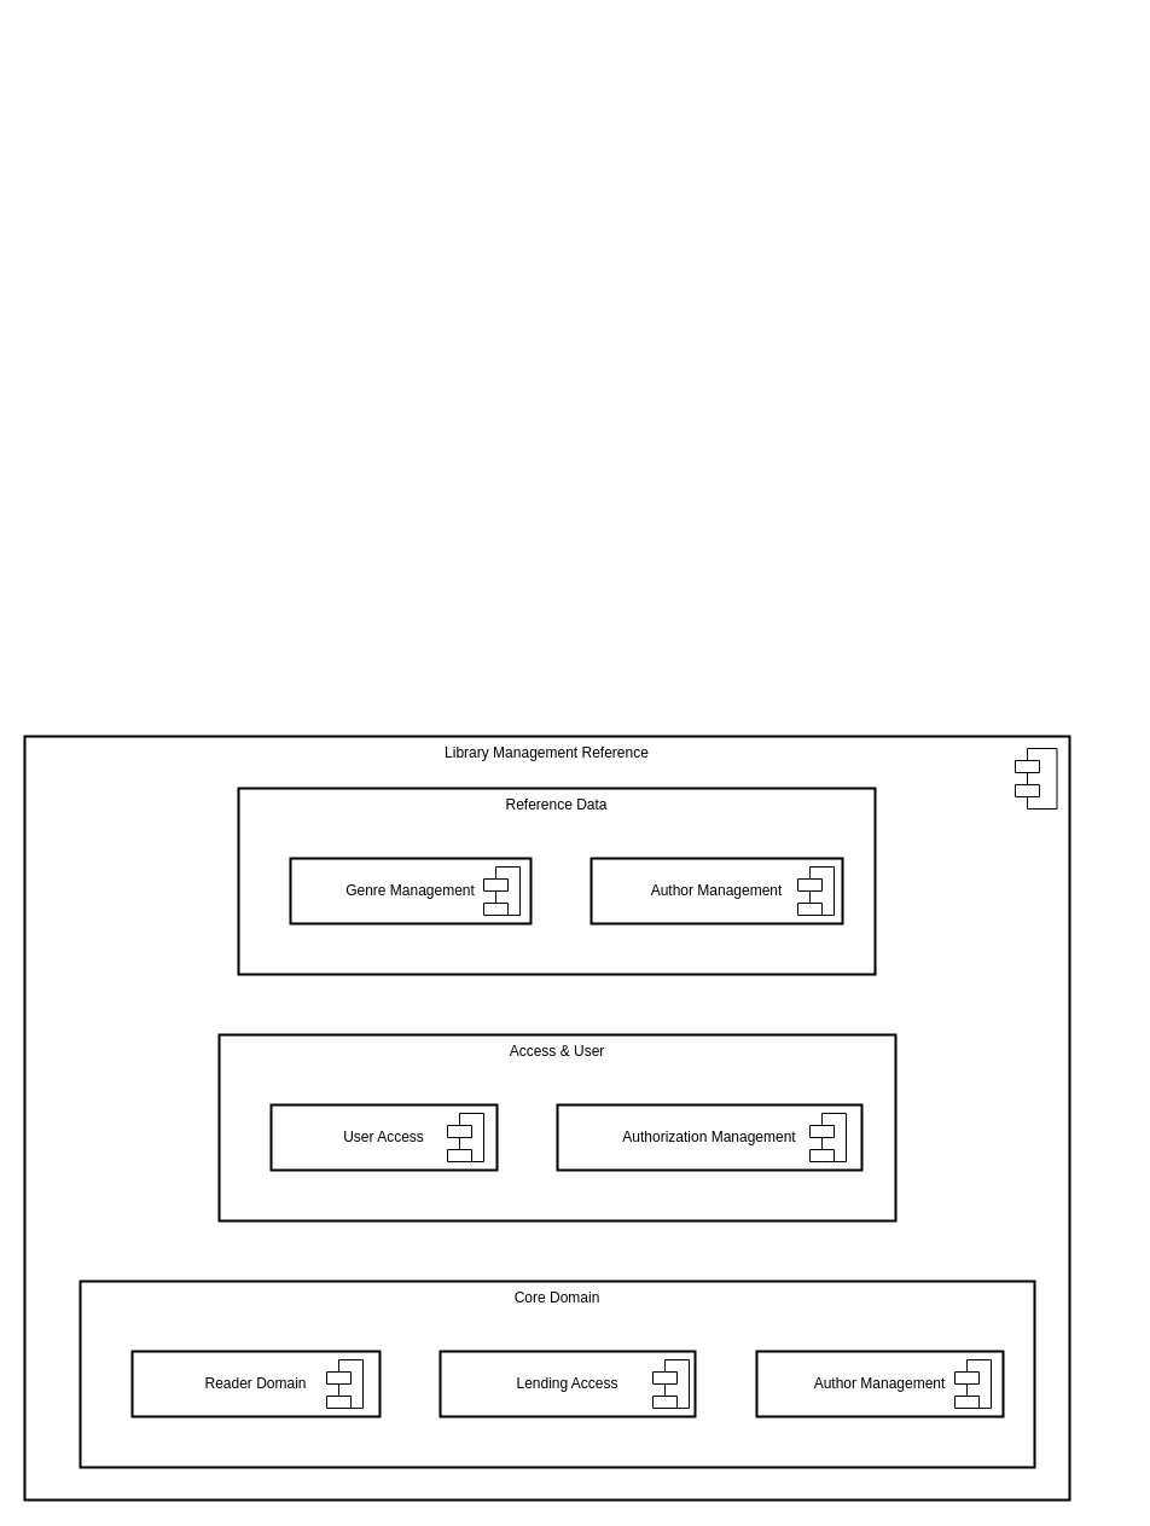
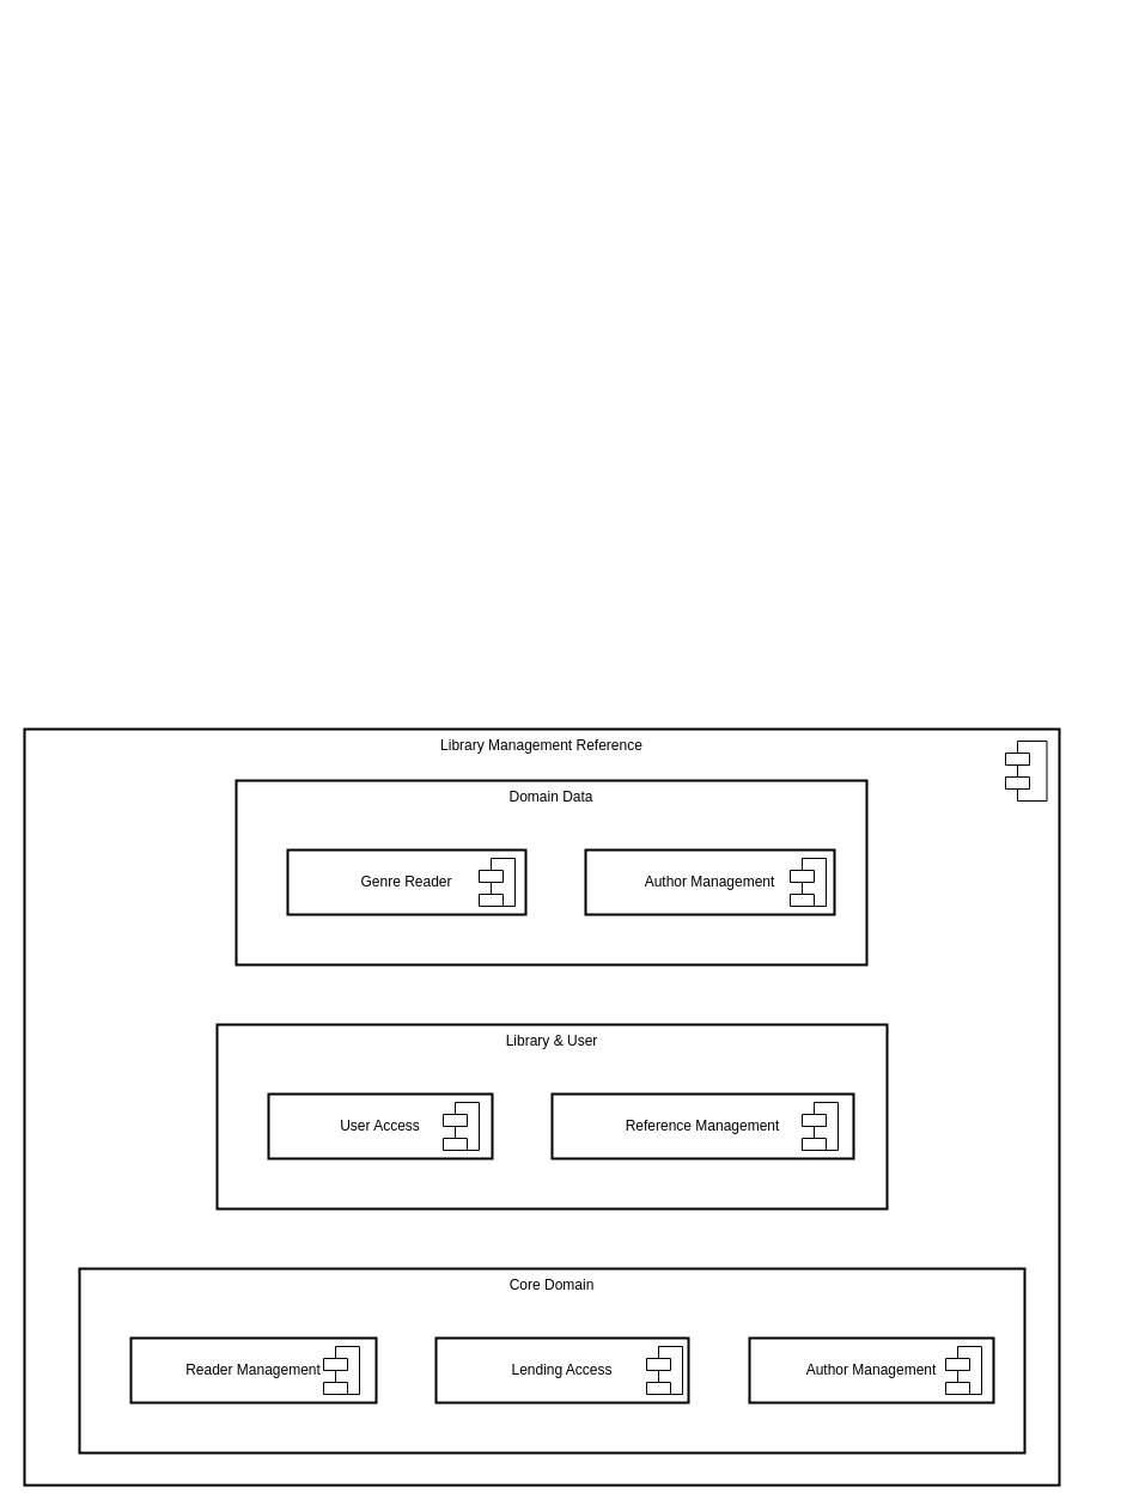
- <mxCell id="5" value="Reference Data" style="whiteSpace=wrap;strokeWidth=2;verticalAlign=top;" parent="4" vertex="1"><mxGeometry x="177" y="43" width="527" height="154" as="geometry" /></mxCell>
+ <mxCell id="5" value="Domain Data" style="whiteSpace=wrap;strokeWidth=2;verticalAlign=top;" parent="4" vertex="1"><mxGeometry x="177" y="43" width="527" height="154" as="geometry" /></mxCell>
- <mxCell id="6" value="Genre Management" style="whiteSpace=wrap;strokeWidth=2;" parent="5" vertex="1"><mxGeometry x="43" y="58" width="199" height="54" as="geometry" /></mxCell>
+ <mxCell id="6" value="Genre Reader" style="whiteSpace=wrap;strokeWidth=2;" parent="5" vertex="1"><mxGeometry x="43" y="58" width="199" height="54" as="geometry" /></mxCell>
- <mxCell id="10" value="Access &amp; User&#10;" style="whiteSpace=wrap;strokeWidth=2;verticalAlign=top;" parent="4" vertex="1"><mxGeometry x="161" y="247" width="560" height="154" as="geometry" /></mxCell>
+ <mxCell id="10" value="Library &amp; User&#10;" style="whiteSpace=wrap;strokeWidth=2;verticalAlign=top;" parent="4" vertex="1"><mxGeometry x="161" y="247" width="560" height="154" as="geometry" /></mxCell>
- <mxCell id="12" value="Authorization Management" style="whiteSpace=wrap;strokeWidth=2;" parent="10" vertex="1"><mxGeometry x="280" y="58" width="252" height="54" as="geometry" /></mxCell>
+ <mxCell id="12" value="Reference Management" style="whiteSpace=wrap;strokeWidth=2;" parent="10" vertex="1"><mxGeometry x="280" y="58" width="252" height="54" as="geometry" /></mxCell>
- <mxCell id="16" value="Reader Domain" style="whiteSpace=wrap;strokeWidth=2;" parent="15" vertex="1"><mxGeometry x="43" y="58" width="205" height="54" as="geometry" /></mxCell>
+ <mxCell id="16" value="Reader Management" style="whiteSpace=wrap;strokeWidth=2;" parent="15" vertex="1"><mxGeometry x="43" y="58" width="205" height="54" as="geometry" /></mxCell>
